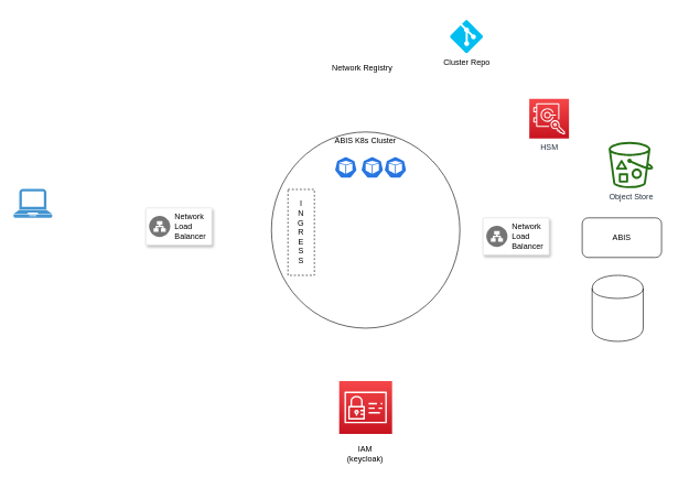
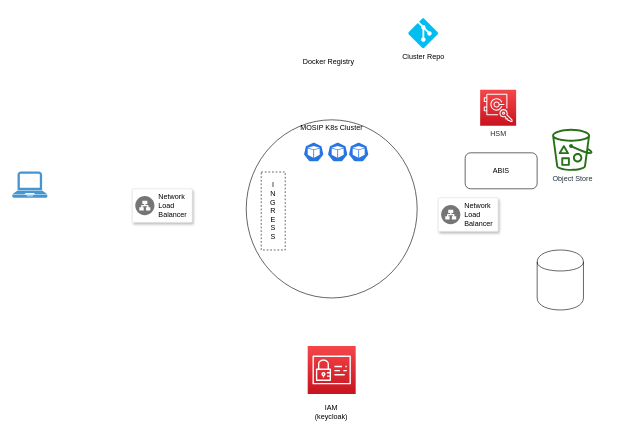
- <mxCell id="25" value="Network Registry" style="shape=image;html=1;verticalAlign=top;verticalLabelPosition=bottom;labelBackgroundColor=#ffffff;imageAspect=0;aspect=fixed;image=https://cdn3.iconfinder.com/data/icons/logos-and-brands-adobe/512/97_Docker-128.png" vertex="1" parent="1"><mxGeometry x="512.5" y="20" width="69" height="69" as="geometry" /></mxCell>
+ <mxCell id="25" value="Docker Registry" style="shape=image;html=1;verticalAlign=top;verticalLabelPosition=bottom;labelBackgroundColor=#ffffff;imageAspect=0;aspect=fixed;image=https://cdn3.iconfinder.com/data/icons/logos-and-brands-adobe/512/97_Docker-128.png" vertex="1" parent="1"><mxGeometry x="512.5" y="20" width="69" height="69" as="geometry" /></mxCell>
- <mxCell id="8" value="ABIS K8s Cluster" style="ellipse;whiteSpace=wrap;html=1;verticalAlign=top;" vertex="1" parent="7"><mxGeometry y="30" width="285" height="297" as="geometry" /></mxCell>
+ <mxCell id="8" value="MOSIP K8s Cluster" style="ellipse;whiteSpace=wrap;html=1;verticalAlign=top;" vertex="1" parent="7"><mxGeometry y="30" width="285" height="297" as="geometry" /></mxCell>
- <mxCell id="17" value="ABIS" style="rounded=1;whiteSpace=wrap;html=1;" vertex="1" parent="7"><mxGeometry x="470" y="160" width="120" height="60" as="geometry" /></mxCell>
+ <mxCell id="17" value="ABIS" style="rounded=1;whiteSpace=wrap;html=1;" vertex="1" parent="7"><mxGeometry x="365" y="85" width="120" height="60" as="geometry" /></mxCell>
